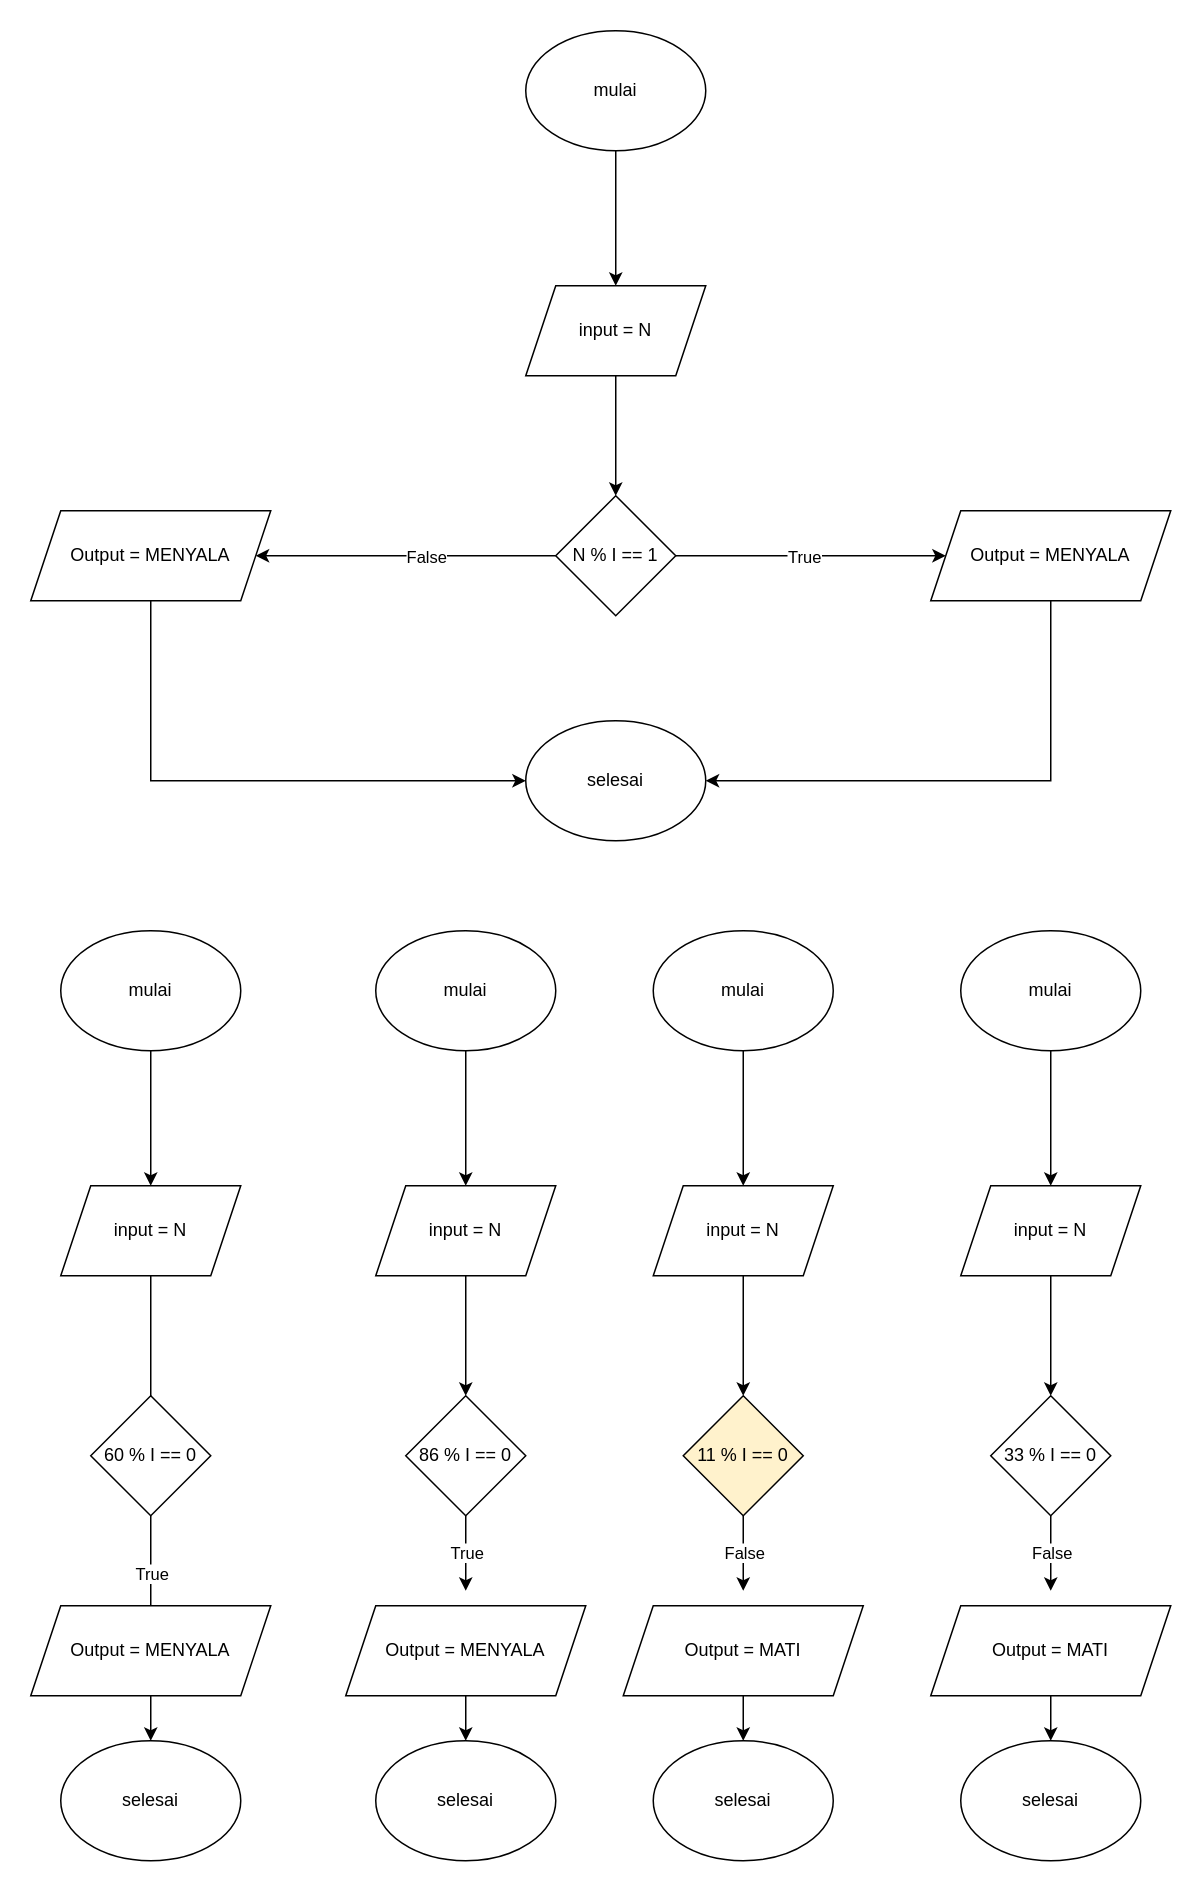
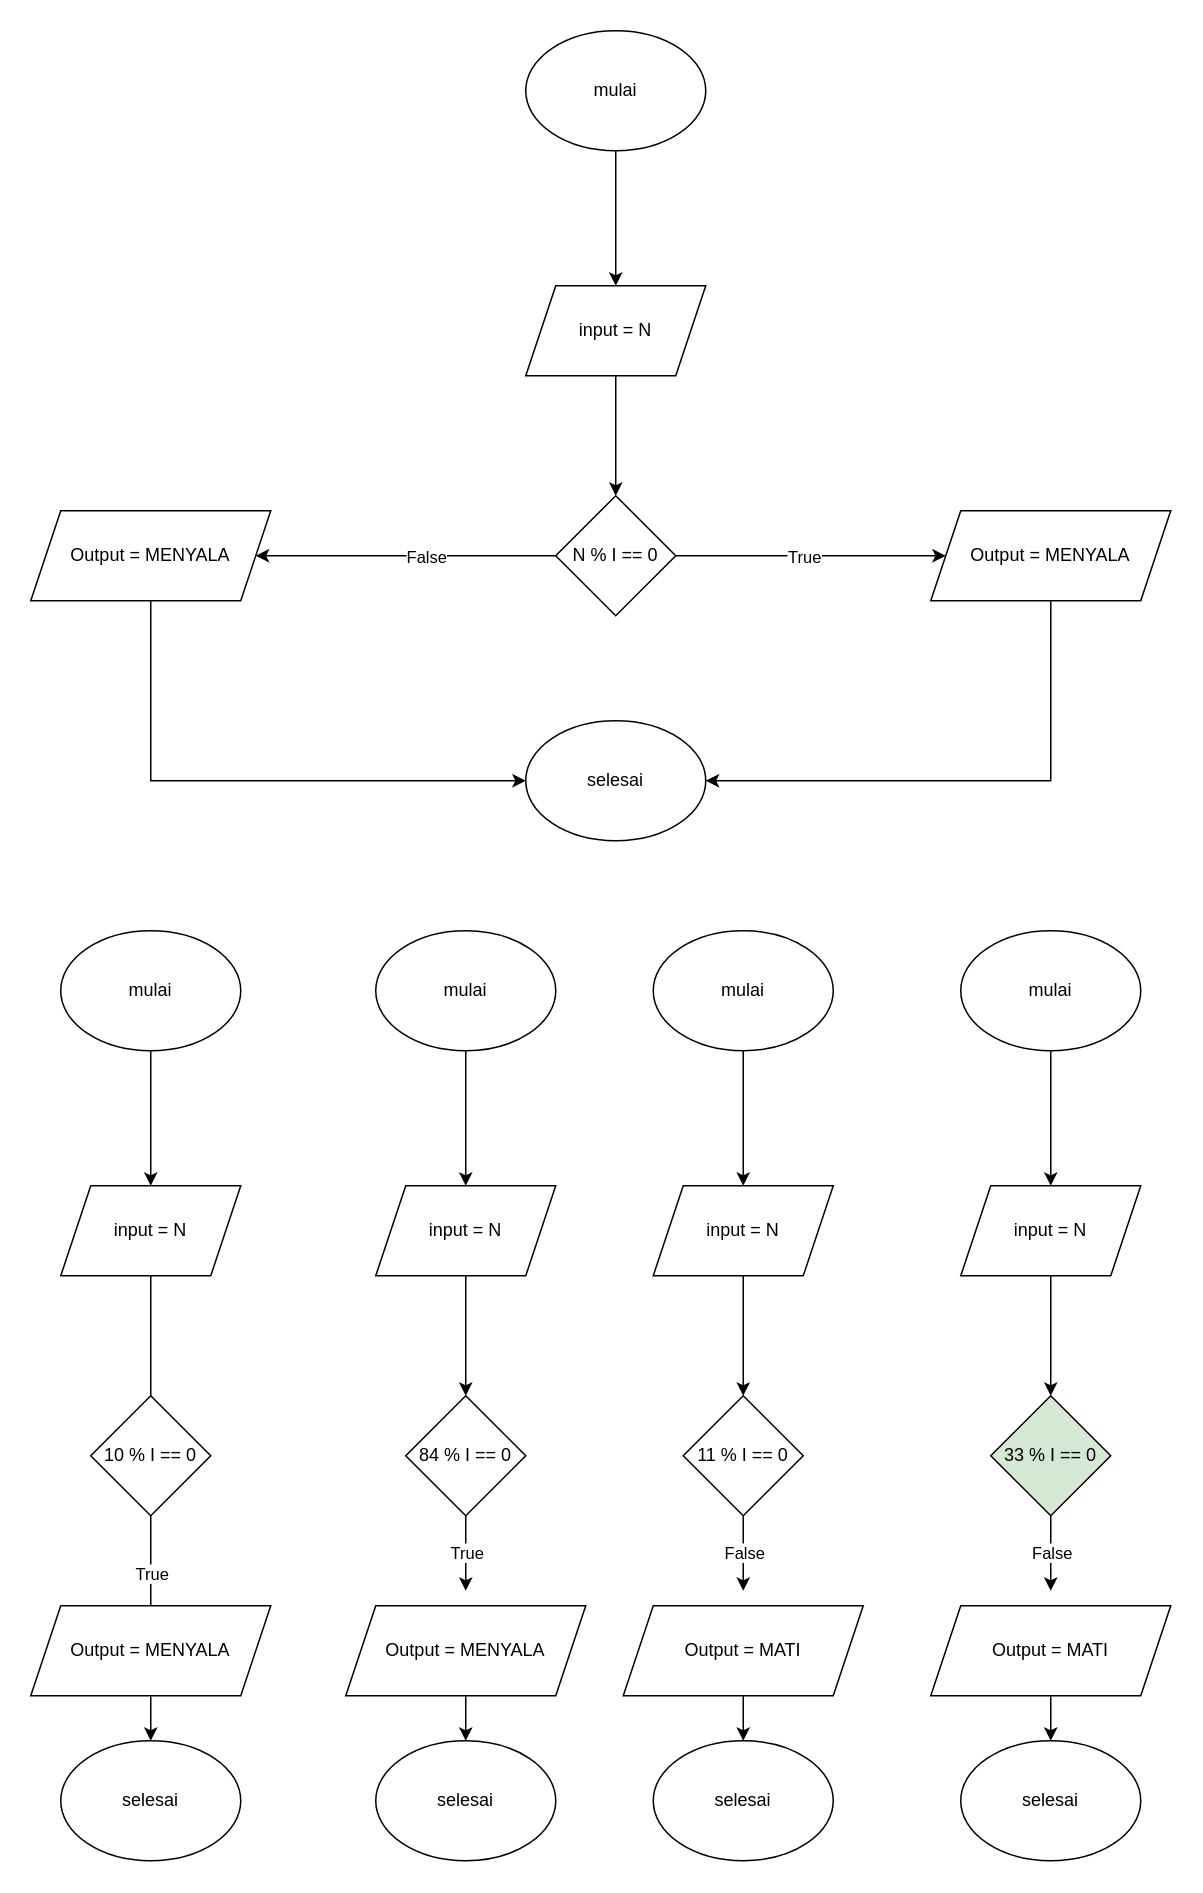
- <mxCell id="10" value="N % I == 1" style="rhombus;whiteSpace=wrap;html=1;" vertex="1" parent="1"><mxGeometry x="370" y="330" width="80" height="80" as="geometry" /></mxCell>
+ <mxCell id="10" value="N % I == 0" style="rhombus;whiteSpace=wrap;html=1;" vertex="1" parent="1"><mxGeometry x="370" y="330" width="80" height="80" as="geometry" /></mxCell>
- <mxCell id="22" value="60 % I == 0" style="rhombus;whiteSpace=wrap;html=1;" vertex="1" parent="1"><mxGeometry x="60" y="930" width="80" height="80" as="geometry" /></mxCell>
+ <mxCell id="22" value="10 % I == 0" style="rhombus;whiteSpace=wrap;html=1;" vertex="1" parent="1"><mxGeometry x="60" y="930" width="80" height="80" as="geometry" /></mxCell>
- <mxCell id="32" value="86 % I == 0" style="rhombus;whiteSpace=wrap;html=1;" vertex="1" parent="1"><mxGeometry x="270" y="930" width="80" height="80" as="geometry" /></mxCell>
+ <mxCell id="32" value="84 % I == 0" style="rhombus;whiteSpace=wrap;html=1;" vertex="1" parent="1"><mxGeometry x="270" y="930" width="80" height="80" as="geometry" /></mxCell>
- <mxCell id="42" value="11 % I == 0" style="rhombus;whiteSpace=wrap;html=1;fillColor=#fff2cc;" vertex="1" parent="1"><mxGeometry x="455" y="930" width="80" height="80" as="geometry" /></mxCell>
+ <mxCell id="42" value="11 % I == 0" style="rhombus;whiteSpace=wrap;html=1;" vertex="1" parent="1"><mxGeometry x="455" y="930" width="80" height="80" as="geometry" /></mxCell>
- <mxCell id="52" value="33 % I == 0" style="rhombus;whiteSpace=wrap;html=1;" vertex="1" parent="1"><mxGeometry x="660" y="930" width="80" height="80" as="geometry" /></mxCell>
+ <mxCell id="52" value="33 % I == 0" style="rhombus;whiteSpace=wrap;html=1;fillColor=#d5e8d4;" vertex="1" parent="1"><mxGeometry x="660" y="930" width="80" height="80" as="geometry" /></mxCell>
